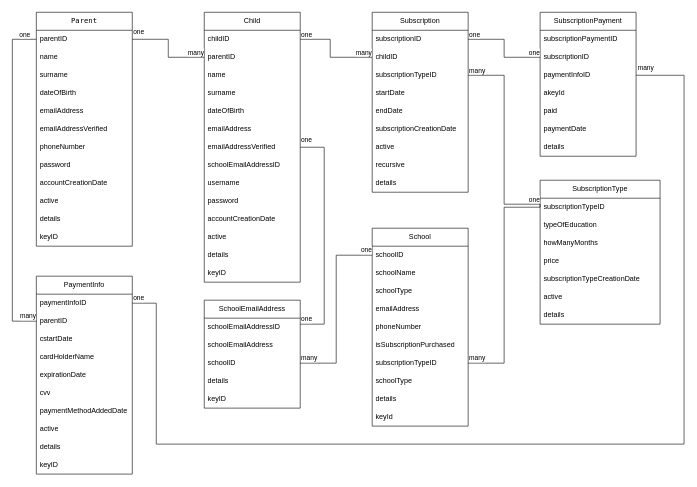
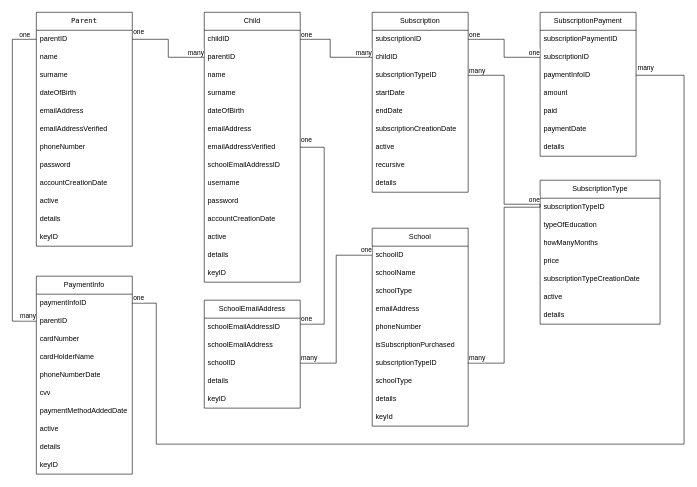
- <mxCell id="49" value="a&lt;span style=&quot;background-color: initial;&quot;&gt;keyId&lt;/span&gt;" style="text;strokeColor=none;fillColor=none;align=left;verticalAlign=middle;spacingLeft=4;spacingRight=4;overflow=hidden;points=[[0,0.5],[1,0.5]];portConstraint=eastwest;rotatable=0;whiteSpace=wrap;html=1;" parent="45" vertex="1"><mxGeometry y="120" width="160" height="30" as="geometry" /></mxCell>
+ <mxCell id="49" value="a&lt;span style=&quot;background-color: initial;&quot;&gt;mount&lt;/span&gt;" style="text;strokeColor=none;fillColor=none;align=left;verticalAlign=middle;spacingLeft=4;spacingRight=4;overflow=hidden;points=[[0,0.5],[1,0.5]];portConstraint=eastwest;rotatable=0;whiteSpace=wrap;html=1;" parent="45" vertex="1"><mxGeometry y="120" width="160" height="30" as="geometry" /></mxCell>
- <mxCell id="37" value="c&lt;span style=&quot;background-color: initial;&quot;&gt;startDate&lt;/span&gt;" style="text;strokeColor=none;fillColor=none;align=left;verticalAlign=middle;spacingLeft=4;spacingRight=4;overflow=hidden;points=[[0,0.5],[1,0.5]];portConstraint=eastwest;rotatable=0;whiteSpace=wrap;html=1;" parent="34" vertex="1"><mxGeometry y="90" width="160" height="30" as="geometry" /></mxCell>
+ <mxCell id="37" value="c&lt;span style=&quot;background-color: initial;&quot;&gt;ardNumber&lt;/span&gt;" style="text;strokeColor=none;fillColor=none;align=left;verticalAlign=middle;spacingLeft=4;spacingRight=4;overflow=hidden;points=[[0,0.5],[1,0.5]];portConstraint=eastwest;rotatable=0;whiteSpace=wrap;html=1;" parent="34" vertex="1"><mxGeometry y="90" width="160" height="30" as="geometry" /></mxCell>
- <mxCell id="39" value="expiration&lt;span style=&quot;background-color: initial;&quot;&gt;Date&lt;/span&gt;" style="text;strokeColor=none;fillColor=none;align=left;verticalAlign=middle;spacingLeft=4;spacingRight=4;overflow=hidden;points=[[0,0.5],[1,0.5]];portConstraint=eastwest;rotatable=0;whiteSpace=wrap;html=1;" parent="34" vertex="1"><mxGeometry y="150" width="160" height="30" as="geometry" /></mxCell>
+ <mxCell id="39" value="phoneNumber&lt;span style=&quot;background-color: initial;&quot;&gt;Date&lt;/span&gt;" style="text;strokeColor=none;fillColor=none;align=left;verticalAlign=middle;spacingLeft=4;spacingRight=4;overflow=hidden;points=[[0,0.5],[1,0.5]];portConstraint=eastwest;rotatable=0;whiteSpace=wrap;html=1;" parent="34" vertex="1"><mxGeometry y="150" width="160" height="30" as="geometry" /></mxCell>
